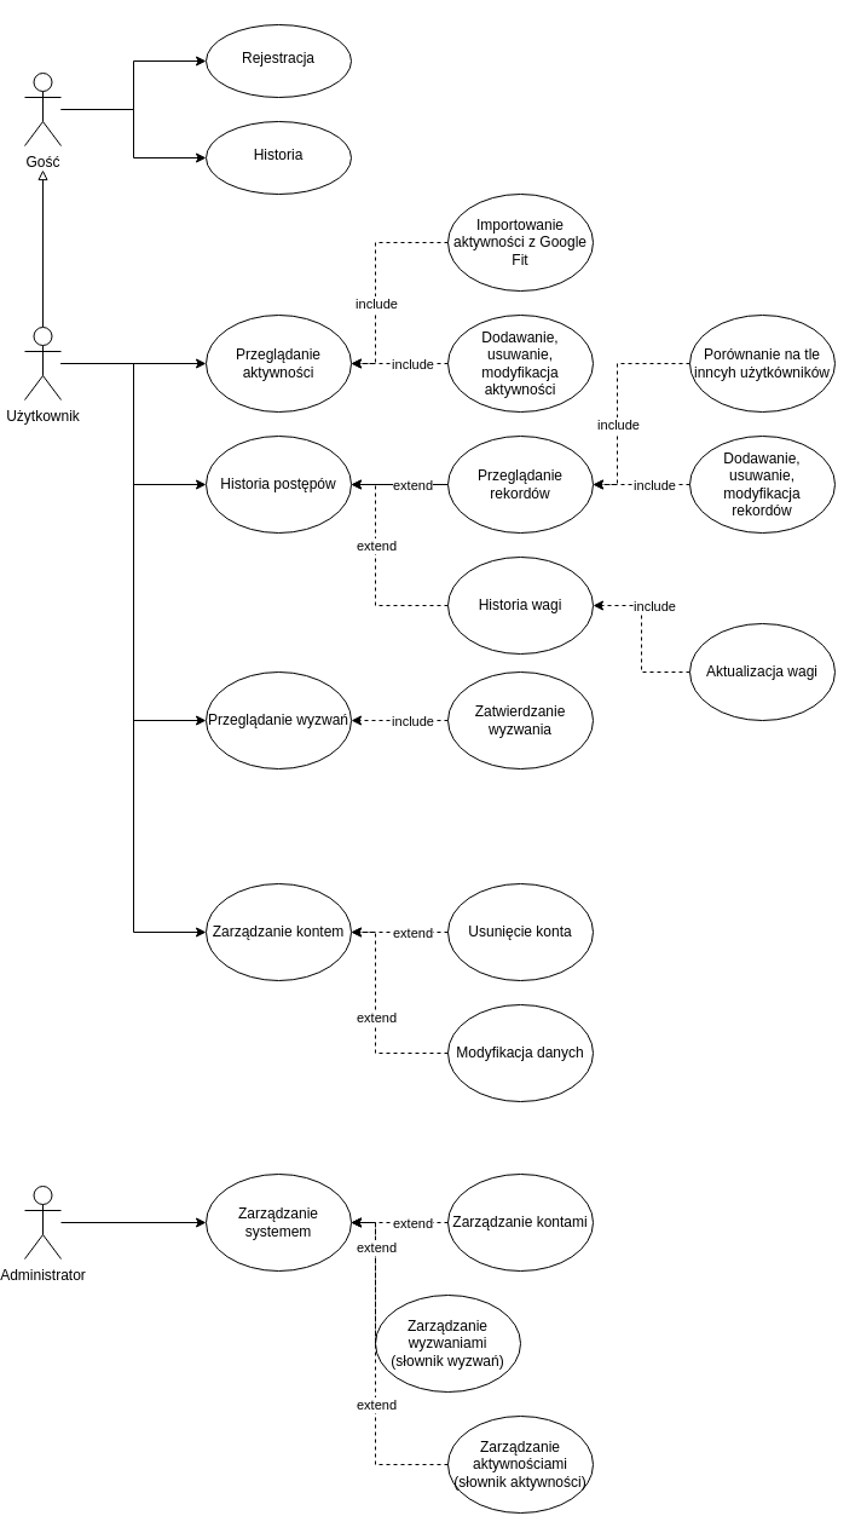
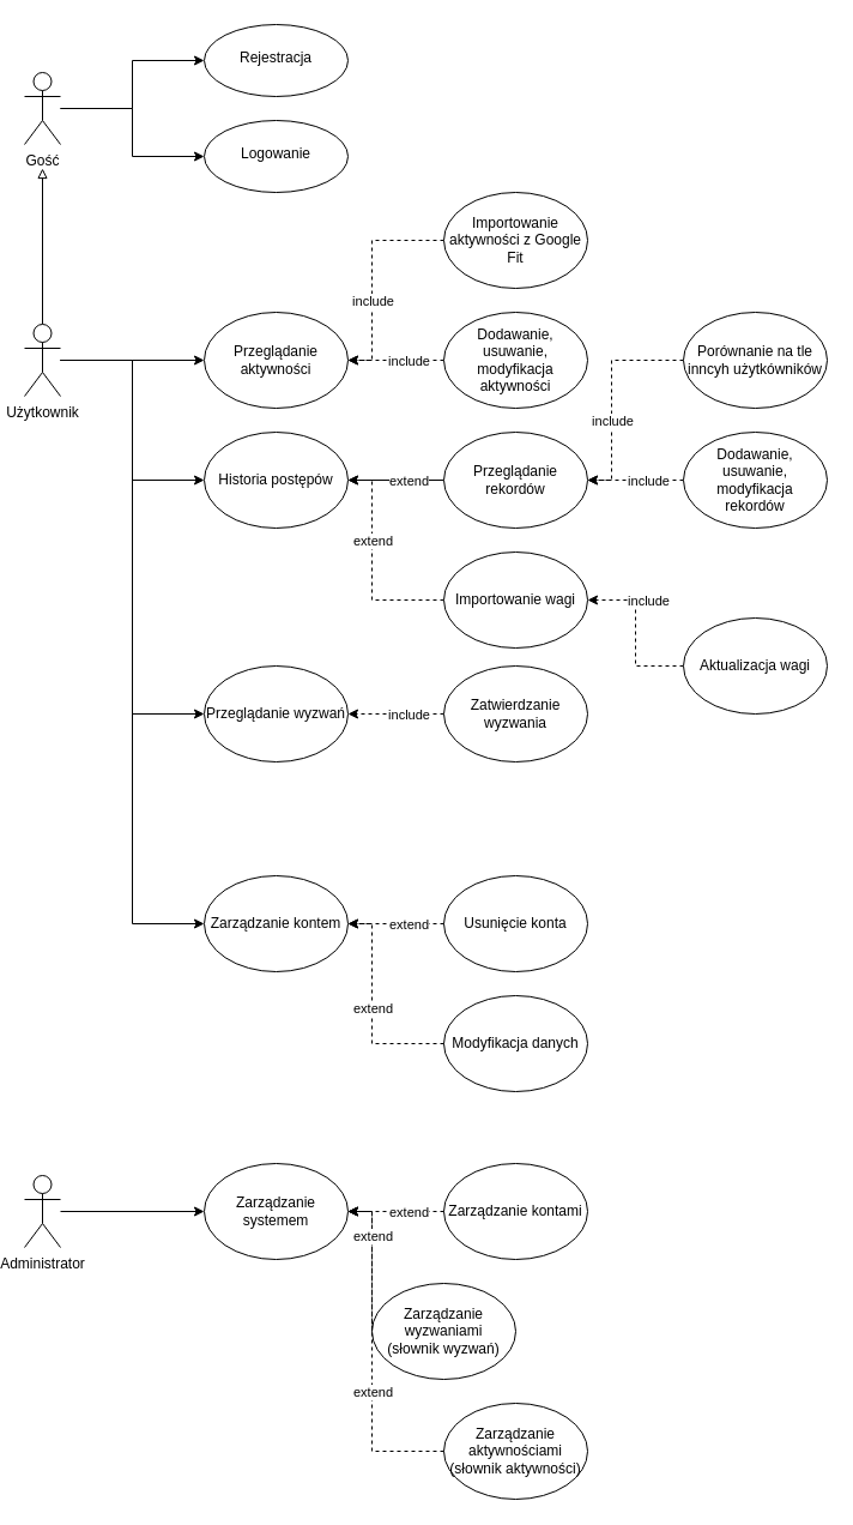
- <mxCell id="13" value="&lt;br&gt;Historia" style="ellipse;whiteSpace=wrap;html=1;verticalAlign=top;" vertex="1" parent="1"><mxGeometry x="170" y="100" width="120" height="60" as="geometry" /></mxCell>
+ <mxCell id="13" value="&lt;br&gt;Logowanie" style="ellipse;whiteSpace=wrap;html=1;verticalAlign=top;" vertex="1" parent="1"><mxGeometry x="170" y="100" width="120" height="60" as="geometry" /></mxCell>
- <mxCell id="26" value="Historia wagi" style="ellipse;whiteSpace=wrap;html=1;" vertex="1" parent="1"><mxGeometry x="370" y="460" width="120" height="80" as="geometry" /></mxCell>
+ <mxCell id="26" value="Importowanie wagi" style="ellipse;whiteSpace=wrap;html=1;" vertex="1" parent="1"><mxGeometry x="370" y="460" width="120" height="80" as="geometry" /></mxCell>
